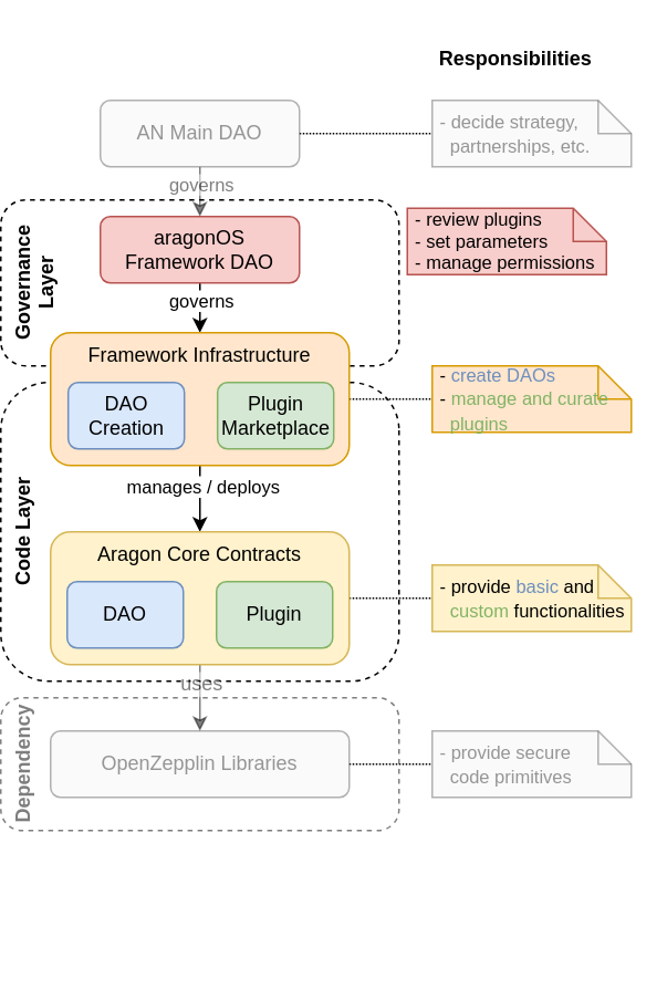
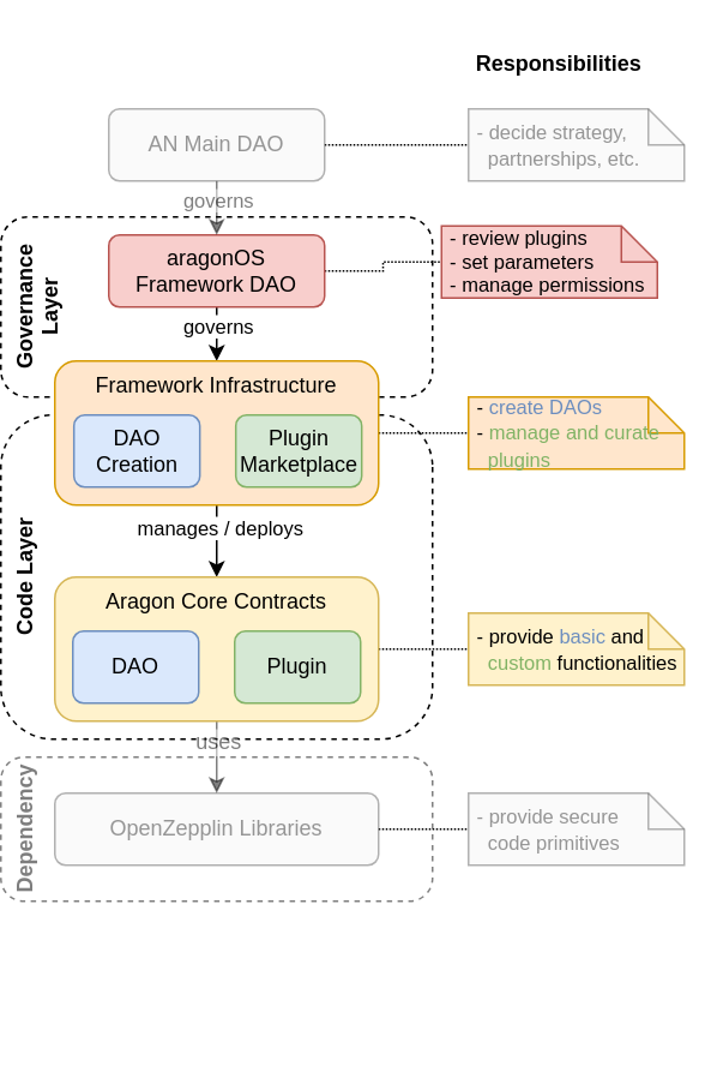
+ <mxCell id="7" style="edgeStyle=orthogonalEdgeStyle;rounded=0;orthogonalLoop=1;jettySize=auto;html=1;exitX=1;exitY=0.5;exitDx=0;exitDy=0;fontSize=11;endArrow=none;endFill=0;dashed=1;dashPattern=1 1;" parent="1" source="17" target="4" edge="1"><mxGeometry relative="1" as="geometry" /></mxCell>
